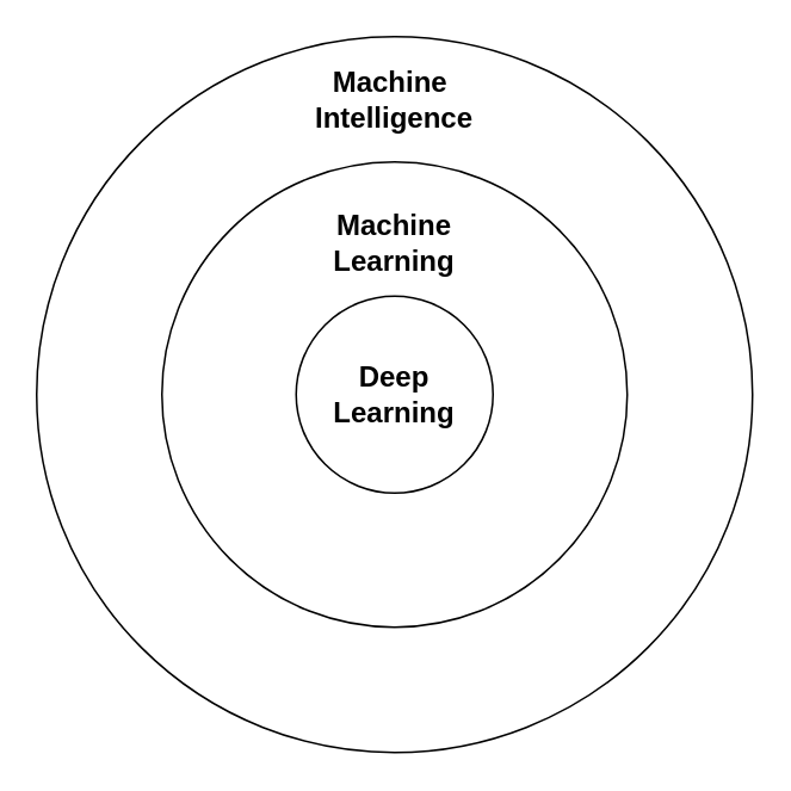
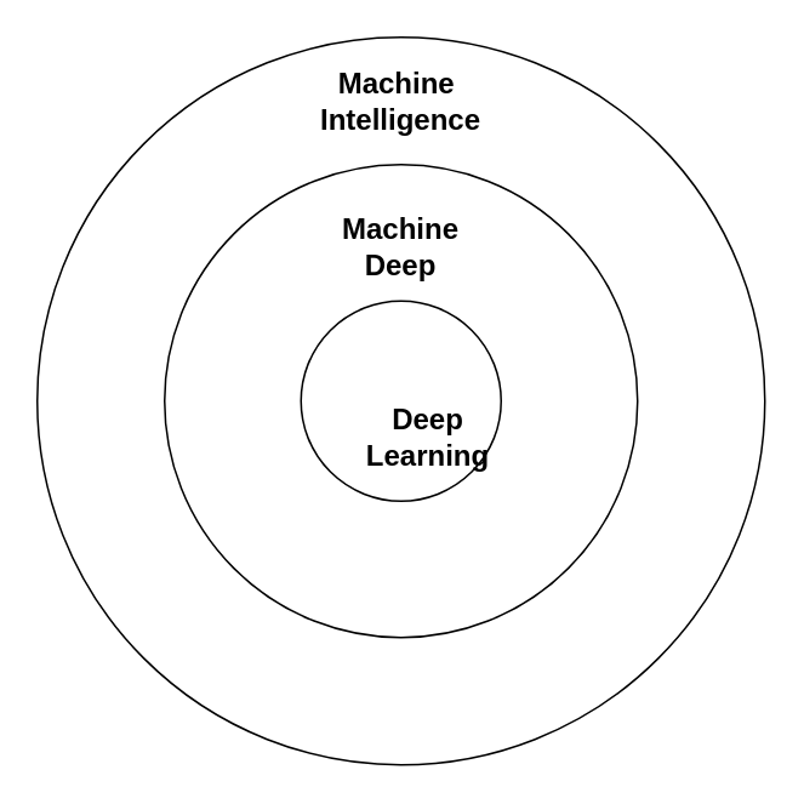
- <mxCell id="5" value="Machine Learning" style="text;html=1;align=center;verticalAlign=middle;whiteSpace=wrap;rounded=0;fontSize=16;fontStyle=1" vertex="1" parent="1"><mxGeometry x="190" y="120" width="60" height="30" as="geometry" /></mxCell>
+ <mxCell id="5" value="Machine Deep" style="text;html=1;align=center;verticalAlign=middle;whiteSpace=wrap;rounded=0;fontSize=16;fontStyle=1" vertex="1" parent="1"><mxGeometry x="190" y="120" width="60" height="30" as="geometry" /></mxCell>
- <mxCell id="8" value="Deep&lt;div&gt;Learning&lt;/div&gt;" style="text;html=1;align=center;verticalAlign=middle;whiteSpace=wrap;rounded=0;fontSize=16;fontStyle=1" vertex="1" parent="6"><mxGeometry x="25" y="40" width="60" height="30" as="geometry" /></mxCell>
+ <mxCell id="8" value="Deep&lt;div&gt;Learning&lt;/div&gt;" style="text;html=1;align=center;verticalAlign=middle;whiteSpace=wrap;rounded=0;fontSize=16;fontStyle=1" vertex="1" parent="6"><mxGeometry x="40" y="60" width="60" height="30" as="geometry" /></mxCell>
